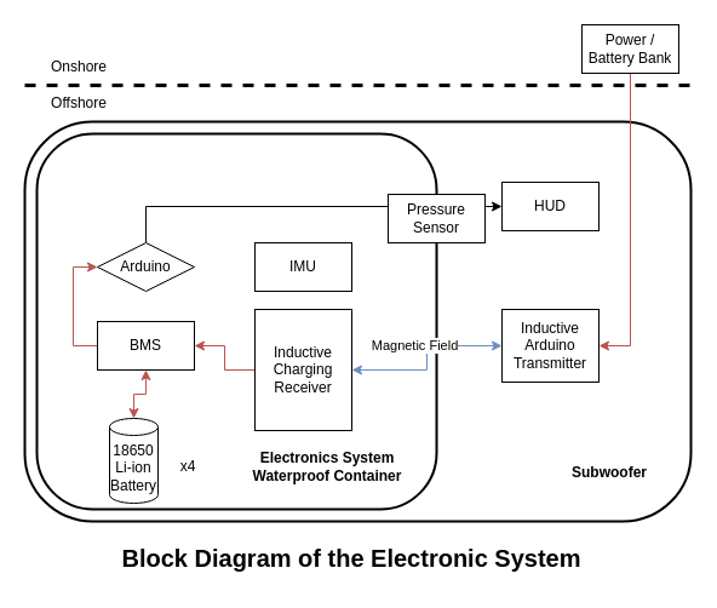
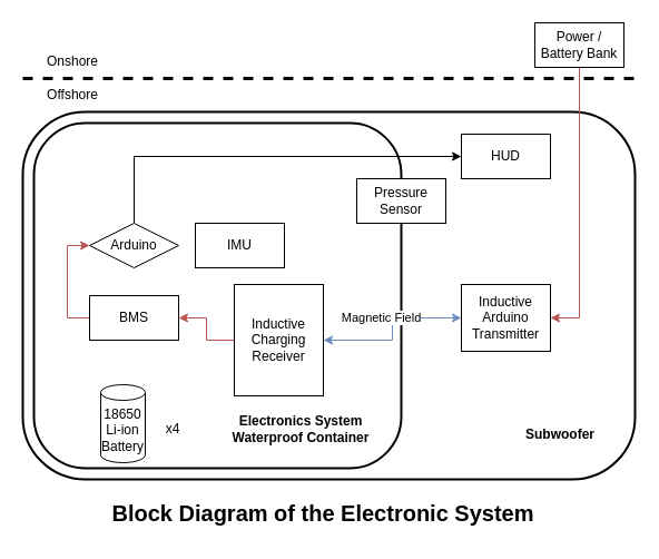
- <mxCell id="4" value="HUD" style="rounded=0;whiteSpace=wrap;html=1;" parent="1" vertex="1"><mxGeometry x="414" y="150" width="80" height="40" as="geometry" /></mxCell>
+ <mxCell id="4" value="HUD" style="rounded=0;whiteSpace=wrap;html=1;" parent="1" vertex="1"><mxGeometry x="414" y="120" width="80" height="40" as="geometry" /></mxCell>
- <mxCell id="10" value="IMU" style="rounded=0;whiteSpace=wrap;html=1;" parent="1" vertex="1"><mxGeometry x="210" y="200" width="80" height="40" as="geometry" /></mxCell>
+ <mxCell id="10" value="IMU" style="rounded=0;whiteSpace=wrap;html=1;" parent="1" vertex="1"><mxGeometry x="175" y="200" width="80" height="40" as="geometry" /></mxCell>
- <mxCell id="17" style="edgeStyle=orthogonalEdgeStyle;rounded=0;orthogonalLoop=1;jettySize=auto;html=1;exitX=0.5;exitY=1;exitDx=0;exitDy=0;entryX=0.5;entryY=0;entryDx=0;entryDy=0;entryPerimeter=0;startArrow=classic;startFill=1;fillColor=#f8cecc;strokeColor=#b85450;" parent="1" source="8" target="9" edge="1"><mxGeometry relative="1" as="geometry" /></mxCell>
